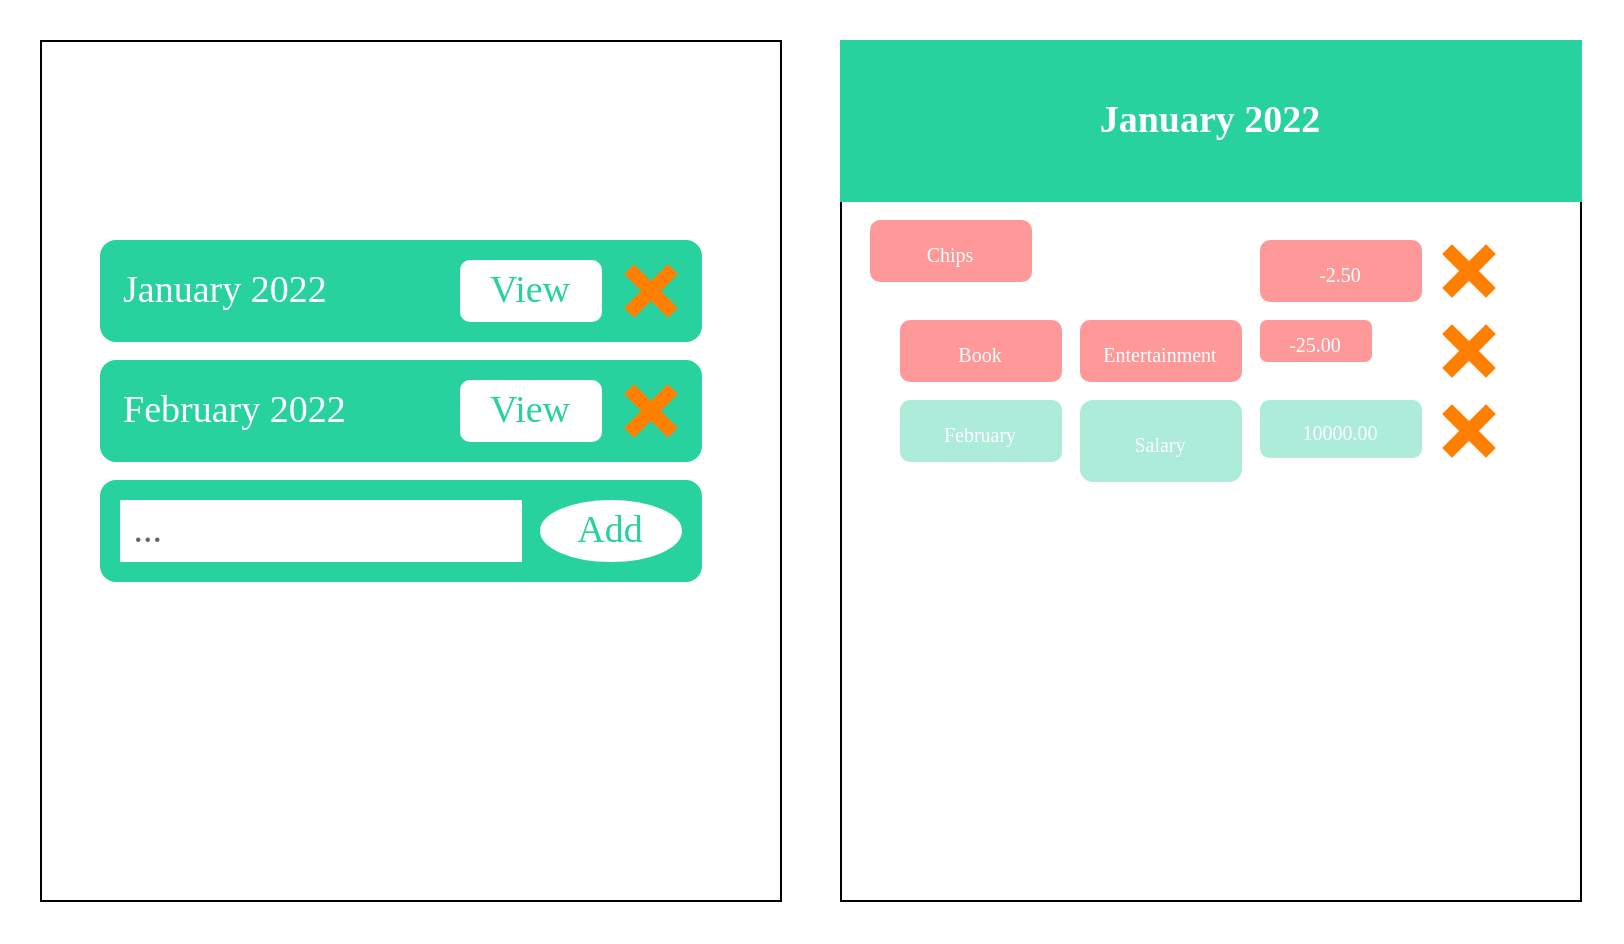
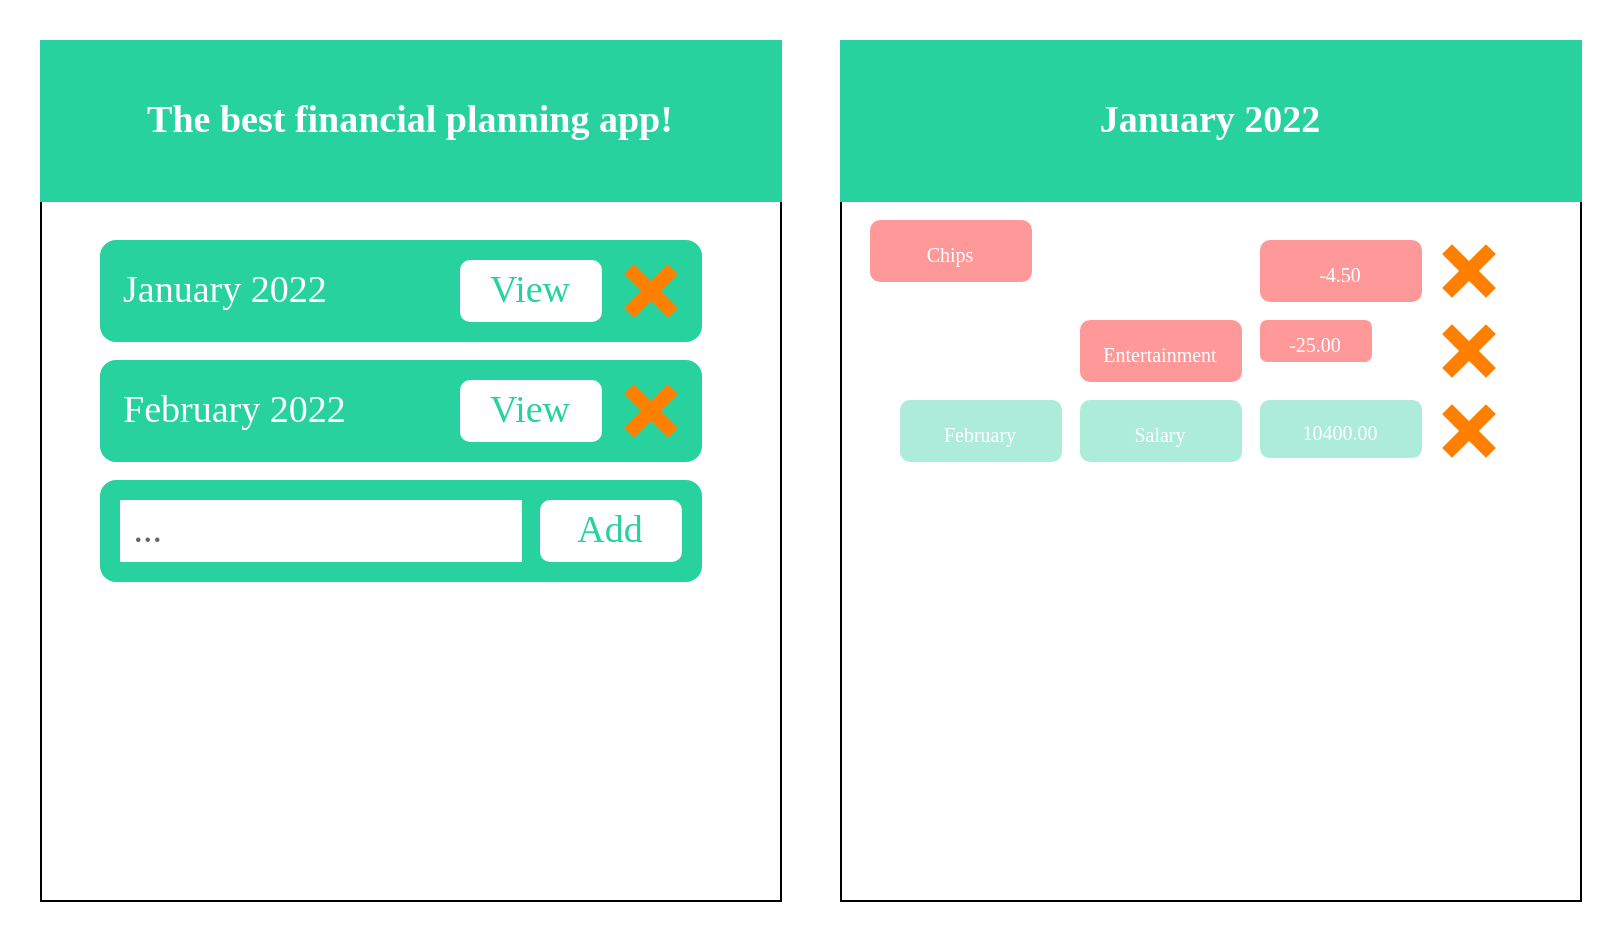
+ <mxCell id="3" value="&lt;font face=&quot;Verdana&quot; style=&quot;font-size: 19px&quot; color=&quot;#ffffff&quot;&gt;&lt;b&gt;The best financial planning app!&lt;/b&gt;&lt;/font&gt;" style="rounded=0;whiteSpace=wrap;html=1;strokeColor=#28D29F;fillColor=#28D29F;" vertex="1" parent="1"><mxGeometry x="20" y="20" width="370" height="80" as="geometry" /></mxCell>
- <mxCell id="14" value="&lt;font style=&quot;font-size: 10px&quot;&gt;-2.50&lt;/font&gt;" style="rounded=1;whiteSpace=wrap;html=1;fontFamily=Verdana;fontSize=19;fontColor=#FFFFFF;strokeColor=#FF9999;fillColor=#FF9999;align=center;" vertex="1" parent="1"><mxGeometry x="630" y="120" width="80" height="30" as="geometry" /></mxCell>
+ <mxCell id="14" value="&lt;font style=&quot;font-size: 10px&quot;&gt;-4.50&lt;/font&gt;" style="rounded=1;whiteSpace=wrap;html=1;fontFamily=Verdana;fontSize=19;fontColor=#FFFFFF;strokeColor=#FF9999;fillColor=#FF9999;align=center;" vertex="1" parent="1"><mxGeometry x="630" y="120" width="80" height="30" as="geometry" /></mxCell>
- <mxCell id="15" value="&lt;font style=&quot;font-size: 10px&quot;&gt;Book&lt;/font&gt;" style="rounded=1;whiteSpace=wrap;html=1;fontFamily=Verdana;fontSize=19;fontColor=#FFFFFF;strokeColor=#FF9999;fillColor=#FF9999;align=center;" vertex="1" parent="1"><mxGeometry x="450" y="160" width="80" height="30" as="geometry" /></mxCell>
- <mxCell id="20" value="&lt;font style=&quot;font-size: 10px&quot;&gt;10000.00&lt;/font&gt;" style="rounded=1;whiteSpace=wrap;html=1;fontFamily=Verdana;fontSize=19;fontColor=#FFFFFF;strokeColor=#ACECD9;fillColor=#ACECD9;align=center;" vertex="1" parent="1"><mxGeometry x="630" y="200" width="80" height="28" as="geometry" /></mxCell>
+ <mxCell id="20" value="&lt;font style=&quot;font-size: 10px&quot;&gt;10400.00&lt;/font&gt;" style="rounded=1;whiteSpace=wrap;html=1;fontFamily=Verdana;fontSize=19;fontColor=#FFFFFF;strokeColor=#ACECD9;fillColor=#ACECD9;align=center;" vertex="1" parent="1"><mxGeometry x="630" y="200" width="80" height="28" as="geometry" /></mxCell>
- <mxCell id="19" value="&lt;font style=&quot;font-size: 10px&quot;&gt;Salary&lt;/font&gt;" style="rounded=1;whiteSpace=wrap;html=1;fontFamily=Verdana;fontSize=19;fontColor=#FFFFFF;strokeColor=#ACECD9;fillColor=#ACECD9;align=center;" vertex="1" parent="1"><mxGeometry x="540" y="200" width="80" height="40" as="geometry" /></mxCell>
+ <mxCell id="19" value="&lt;font style=&quot;font-size: 10px&quot;&gt;Salary&lt;/font&gt;" style="rounded=1;whiteSpace=wrap;html=1;fontFamily=Verdana;fontSize=19;fontColor=#FFFFFF;strokeColor=#ACECD9;fillColor=#ACECD9;align=center;" vertex="1" parent="1"><mxGeometry x="540" y="200" width="80" height="30" as="geometry" /></mxCell>
- <mxCell id="10" value="&lt;font color=&quot;#28d29f&quot;&gt;Add&lt;/font&gt;" style="ellipse;whiteSpace=wrap;html=1;fontFamily=Verdana;fontSize=19;fontColor=#FFFFFF;strokeColor=#FFFFFF;fillColor=#FFFFFF;" vertex="1" parent="1"><mxGeometry x="270" y="250" width="70" height="30" as="geometry" /></mxCell>
+ <mxCell id="10" value="&lt;font color=&quot;#28d29f&quot;&gt;Add&lt;/font&gt;" style="rounded=1;whiteSpace=wrap;html=1;fontFamily=Verdana;fontSize=19;fontColor=#FFFFFF;strokeColor=#FFFFFF;fillColor=#FFFFFF;" vertex="1" parent="1"><mxGeometry x="270" y="250" width="70" height="30" as="geometry" /></mxCell>
